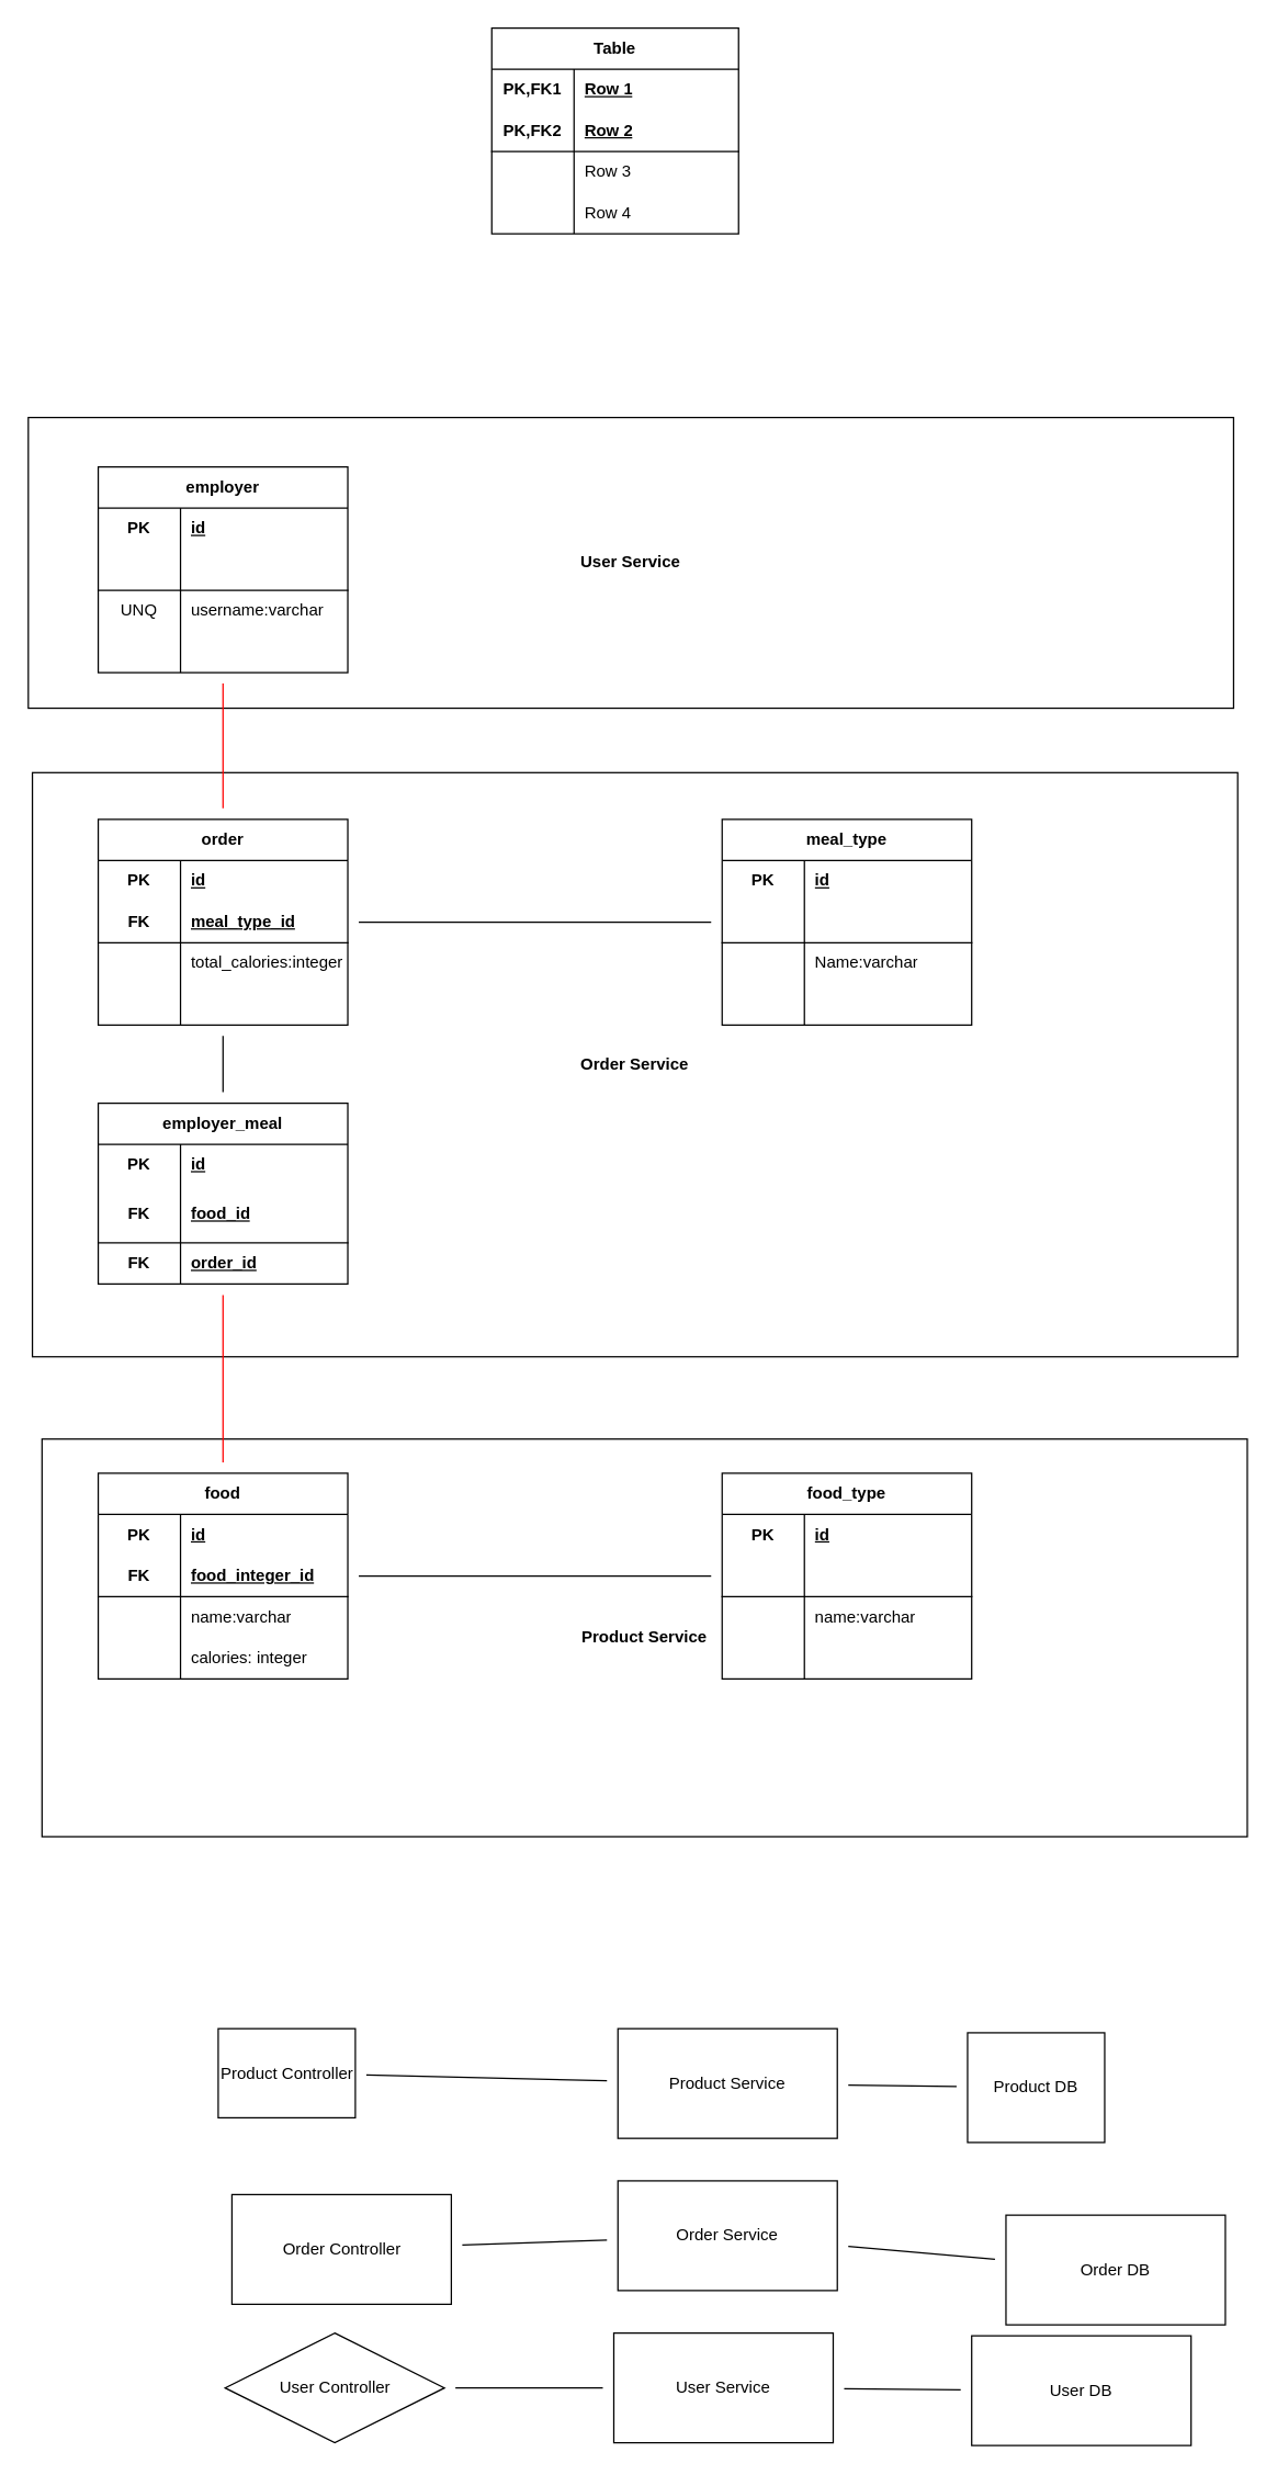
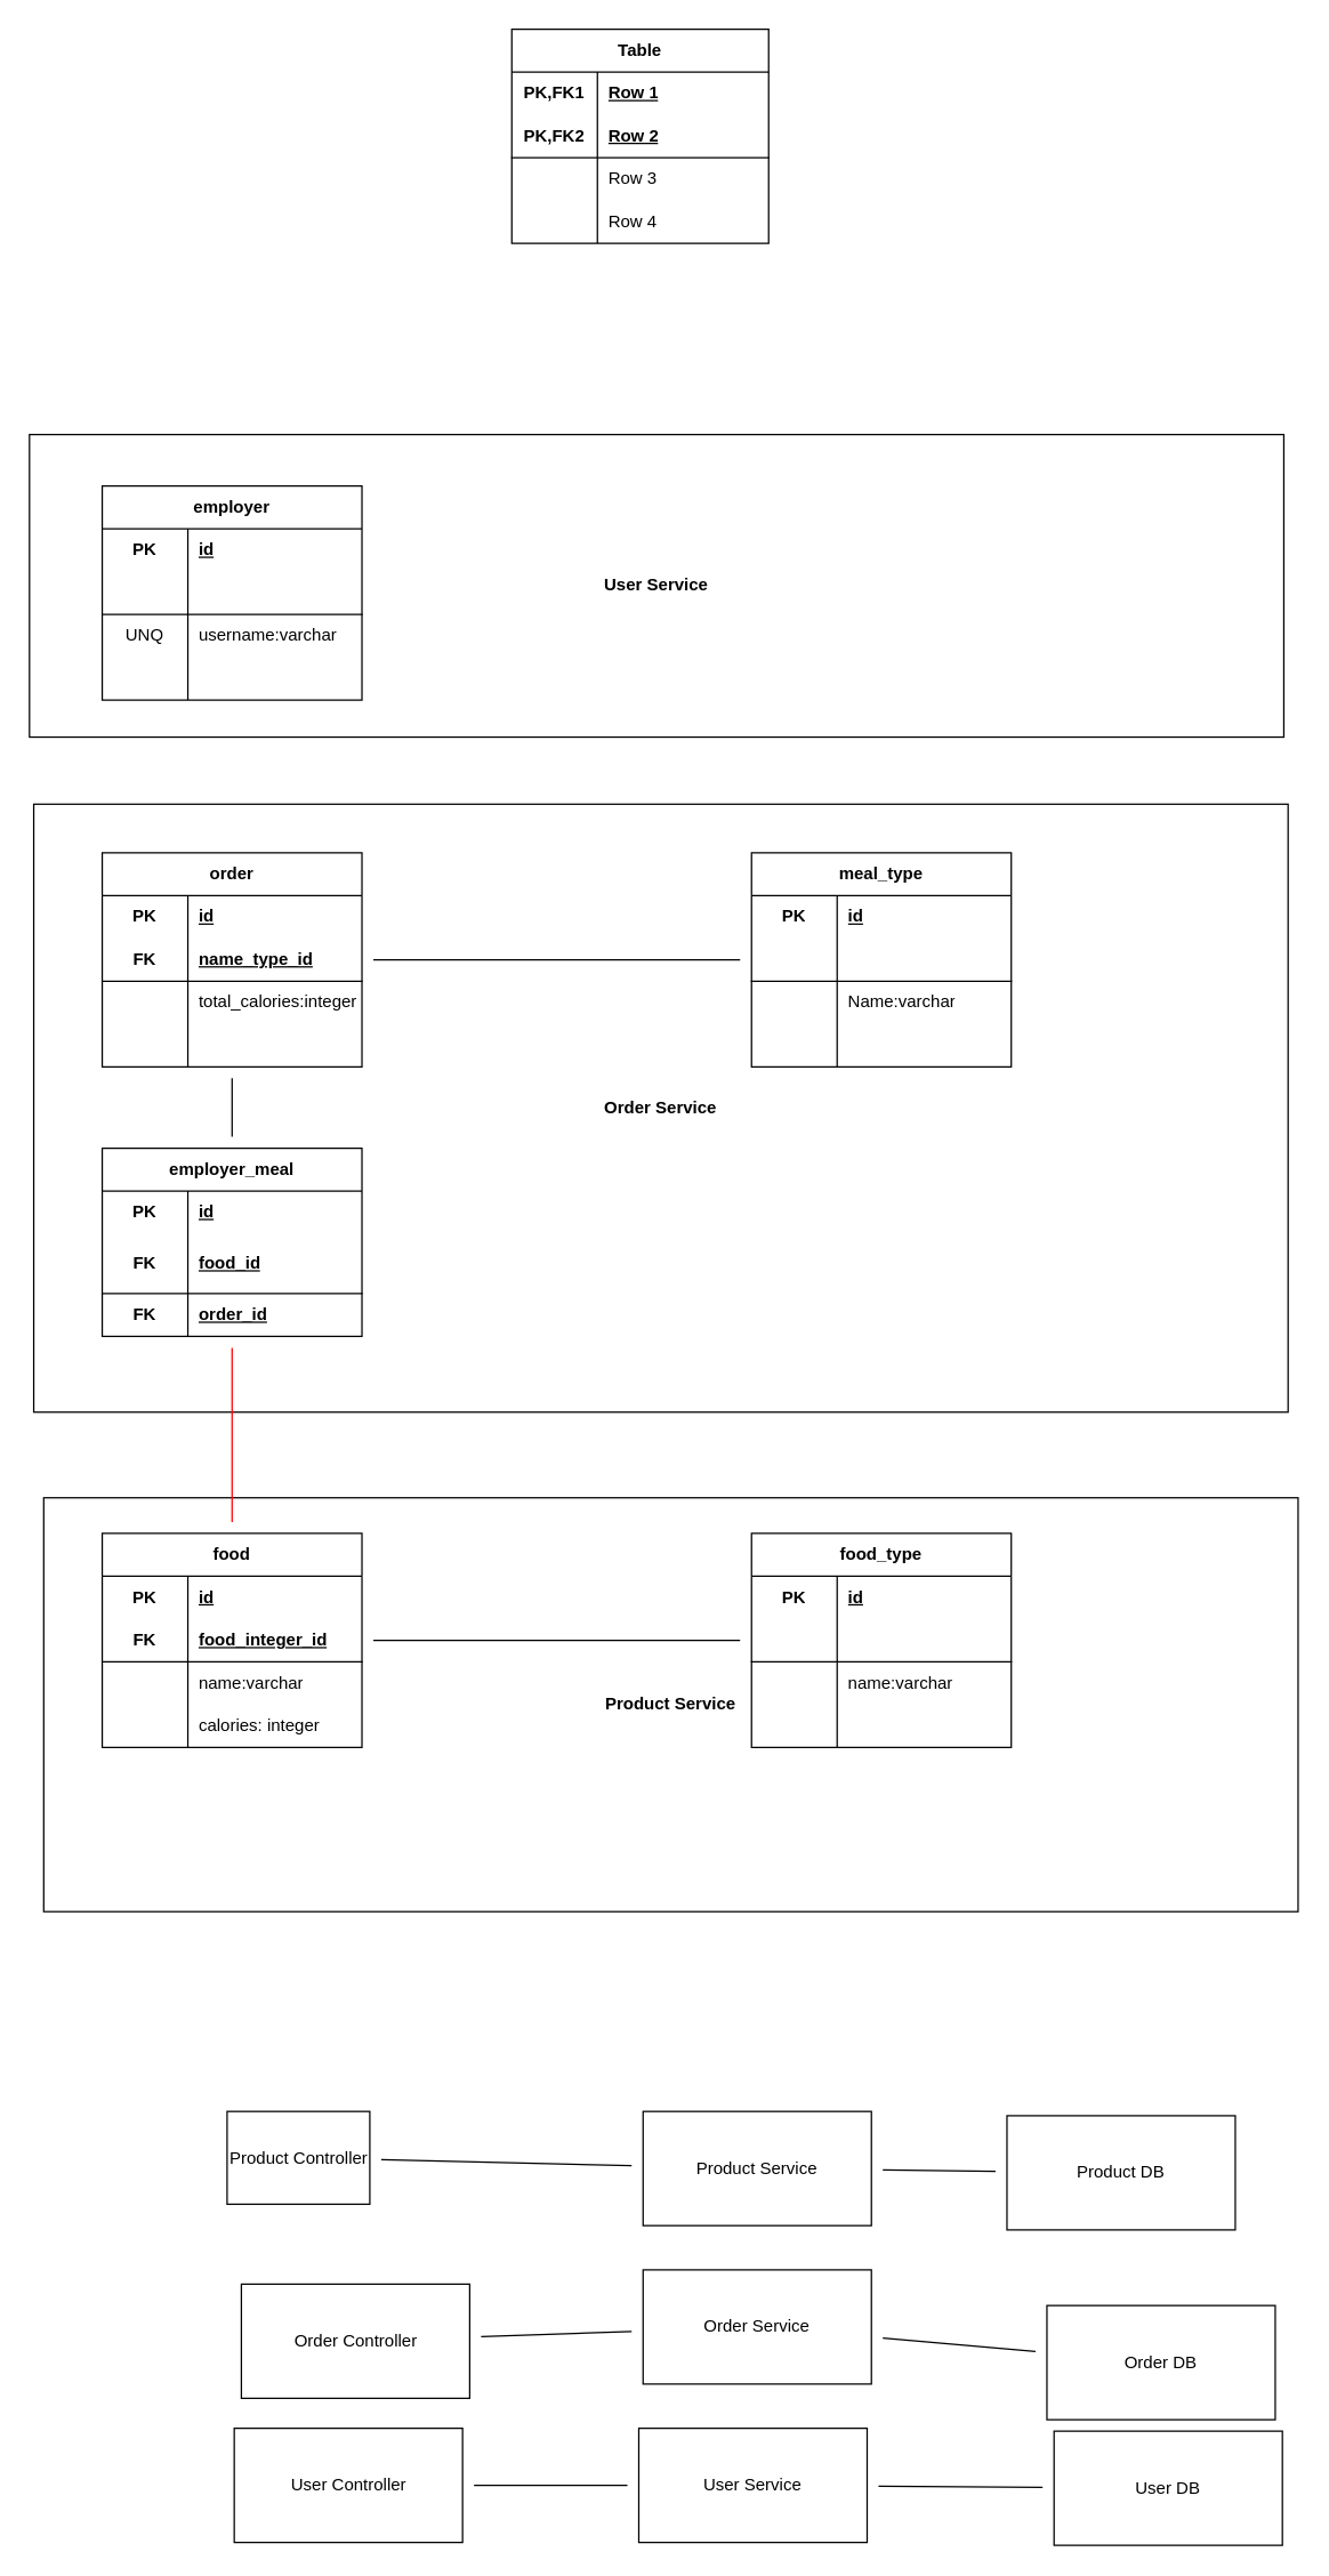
- <mxCell id="112" value="" style="edgeStyle=none;orthogonalLoop=1;jettySize=auto;html=1;rounded=0;endArrow=none;startSize=14;endSize=14;sourcePerimeterSpacing=8;targetPerimeterSpacing=8;curved=1;endFill=0;strokeColor=#FF0000;" edge="1" parent="1" source="70" target="18"><mxGeometry width="140" relative="1" as="geometry"><mxPoint x="285" y="550" as="sourcePoint" /><mxPoint x="285" y="672" as="targetPoint" /><Array as="points" /></mxGeometry></mxCell>
- <mxCell id="24" value="meal_type_id" style="shape=partialRectangle;connectable=0;fillColor=none;top=0;left=0;bottom=0;right=0;align=left;spacingLeft=6;fontStyle=5;overflow=hidden;html=1;whiteSpace=wrap;" vertex="1" parent="22"><mxGeometry x="60" width="122" height="30" as="geometry"><mxRectangle width="122" height="30" as="alternateBounds" /></mxGeometry></mxCell>
+ <mxCell id="24" value="name_type_id" style="shape=partialRectangle;connectable=0;fillColor=none;top=0;left=0;bottom=0;right=0;align=left;spacingLeft=6;fontStyle=5;overflow=hidden;html=1;whiteSpace=wrap;" vertex="1" parent="22"><mxGeometry x="60" width="122" height="30" as="geometry"><mxRectangle width="122" height="30" as="alternateBounds" /></mxGeometry></mxCell>
- <mxCell id="108" value="Product DB" style="rounded=0;whiteSpace=wrap;html=1;" vertex="1" parent="1"><mxGeometry x="705" y="1482" width="100" height="80" as="geometry" /></mxCell>
+ <mxCell id="108" value="Product DB" style="rounded=0;whiteSpace=wrap;html=1;" vertex="1" parent="1"><mxGeometry x="705" y="1482" width="160" height="80" as="geometry" /></mxCell>
- <mxCell id="102" value="User Controller" style="rhombus;whiteSpace=wrap;html=1;" vertex="1" parent="1"><mxGeometry x="163.5" y="1701" width="160" height="80" as="geometry" /></mxCell>
+ <mxCell id="102" value="User Controller" style="rounded=0;whiteSpace=wrap;html=1;" vertex="1" parent="1"><mxGeometry x="163.5" y="1701" width="160" height="80" as="geometry" /></mxCell>
- <mxCell id="107" value="User DB" style="rounded=0;whiteSpace=wrap;html=1;" vertex="1" parent="1"><mxGeometry x="708" y="1703" width="160" height="80" as="geometry" /></mxCell>
+ <mxCell id="107" value="User DB" style="rounded=0;whiteSpace=wrap;html=1;" vertex="1" parent="1"><mxGeometry x="738" y="1703" width="160" height="80" as="geometry" /></mxCell>
